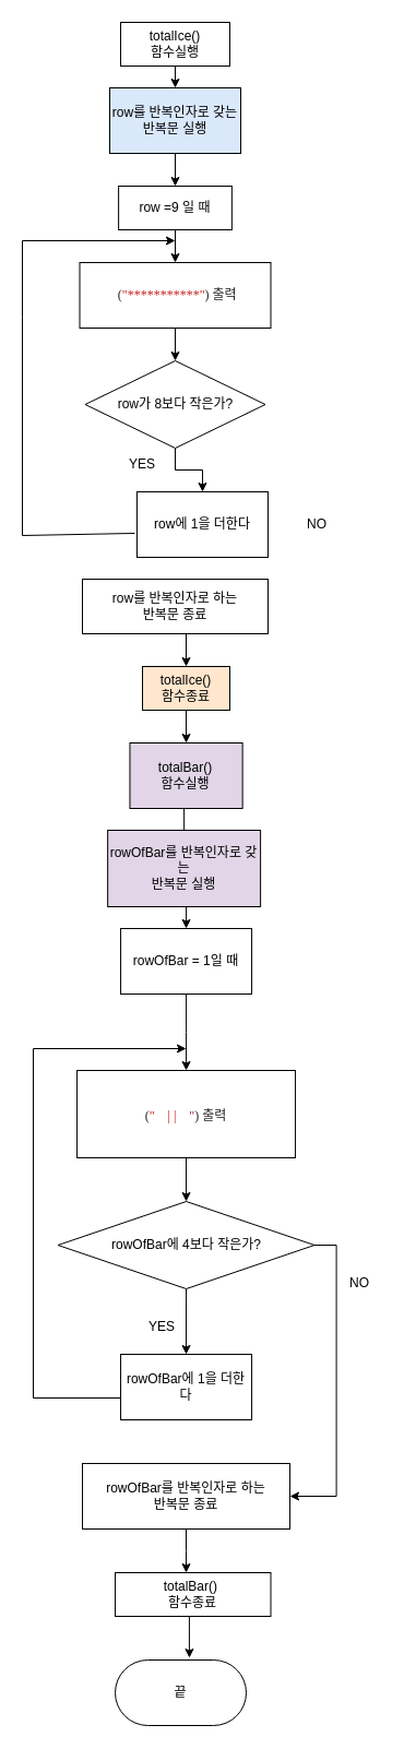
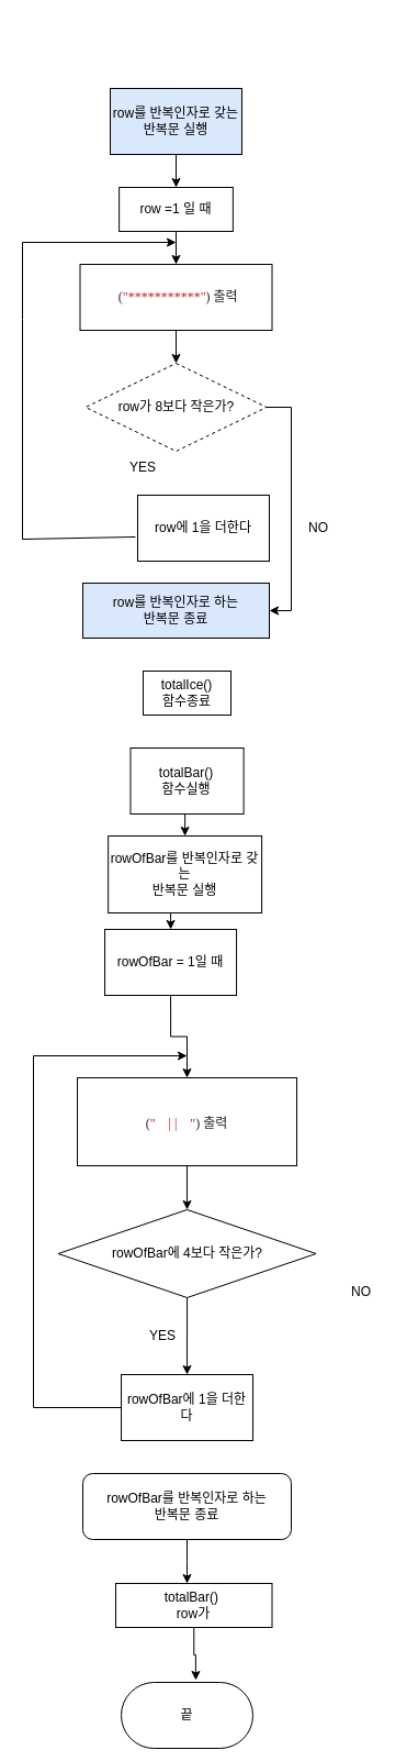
- <mxCell id="30" value="totalIce()&lt;br&gt;함수실행" style="rounded=0;whiteSpace=wrap;html=1;" vertex="1" parent="1"><mxGeometry x="109.99" y="20" width="99.99" height="40" as="geometry" /></mxCell>
- <mxCell id="29" style="edgeStyle=orthogonalEdgeStyle;rounded=0;orthogonalLoop=1;jettySize=auto;html=1;exitX=0.5;exitY=1;exitDx=0;exitDy=0;entryX=0.5;entryY=0;entryDx=0;entryDy=0;" edge="1" parent="1" source="30" target="32"><mxGeometry relative="1" as="geometry" /></mxCell>
- <mxCell id="6" value="row =9 일 때" style="rounded=0;whiteSpace=wrap;html=1;" parent="1" vertex="1"><mxGeometry x="108.12" y="170" width="103.75" height="40" as="geometry" /></mxCell>
+ <mxCell id="6" value="row =1 일 때" style="rounded=0;whiteSpace=wrap;html=1;" parent="1" vertex="1"><mxGeometry x="108.12" y="170" width="103.75" height="40" as="geometry" /></mxCell>
- <mxCell id="9" value="row가 8보다 작은가?" style="rhombus;whiteSpace=wrap;html=1;" parent="1" vertex="1"><mxGeometry x="77.51" y="330" width="164.99" height="80" as="geometry" /></mxCell>
+ <mxCell id="9" value="row가 8보다 작은가?" style="rhombus;whiteSpace=wrap;html=1;dashed=1;" parent="1" vertex="1"><mxGeometry x="77.51" y="330" width="164.99" height="80" as="geometry" /></mxCell>
- <mxCell id="7" style="edgeStyle=orthogonalEdgeStyle;rounded=0;orthogonalLoop=1;jettySize=auto;html=1;exitX=0.5;exitY=1;exitDx=0;exitDy=0;entryX=0.5;entryY=0;entryDx=0;entryDy=0;" parent="1" source="9" target="11" edge="1"><mxGeometry relative="1" as="geometry" /></mxCell>
+ <mxCell id="8" style="edgeStyle=orthogonalEdgeStyle;rounded=0;orthogonalLoop=1;jettySize=auto;html=1;exitX=1;exitY=0.5;exitDx=0;exitDy=0;entryX=1;entryY=0.5;entryDx=0;entryDy=0;" parent="1" source="9" target="14" edge="1"><mxGeometry relative="1" as="geometry" /></mxCell>
- <mxCell id="14" value="row를 반복인자로 하는&lt;br&gt;반복문 종료" style="rounded=0;whiteSpace=wrap;html=1;" parent="1" vertex="1"><mxGeometry x="75.01" y="530" width="170" height="50" as="geometry" /></mxCell>
+ <mxCell id="14" value="row를 반복인자로 하는&lt;br&gt;반복문 종료" style="rounded=0;whiteSpace=wrap;html=1;fillColor=#dae8fc;" parent="1" vertex="1"><mxGeometry x="75.01" y="530" width="170" height="50" as="geometry" /></mxCell>
- <mxCell id="13" style="edgeStyle=orthogonalEdgeStyle;rounded=0;orthogonalLoop=1;jettySize=auto;html=1;exitX=0.5;exitY=1;exitDx=0;exitDy=0;entryX=0.5;entryY=0;entryDx=0;entryDy=0;" edge="1" parent="1" source="14" target="34"><mxGeometry relative="1" as="geometry" /></mxCell>
- <mxCell id="34" value="totalIce()&lt;br&gt;함수종료" style="rounded=0;whiteSpace=wrap;html=1;fillColor=#ffe6cc;" vertex="1" parent="1"><mxGeometry x="130" y="610" width="80" height="40" as="geometry" /></mxCell>
+ <mxCell id="34" value="totalIce()&lt;br&gt;함수종료" style="rounded=0;whiteSpace=wrap;html=1;" vertex="1" parent="1"><mxGeometry x="130" y="610" width="80" height="40" as="geometry" /></mxCell>
- <mxCell id="33" style="edgeStyle=orthogonalEdgeStyle;rounded=0;orthogonalLoop=1;jettySize=auto;html=1;exitX=0.5;exitY=1;exitDx=0;exitDy=0;entryX=0.5;entryY=0;entryDx=0;entryDy=0;" edge="1" parent="1" source="34" target="36"><mxGeometry relative="1" as="geometry" /></mxCell>
- <mxCell id="36" value="totalBar()&lt;br&gt;함수실행" style="rounded=0;whiteSpace=wrap;html=1;fillColor=#e1d5e7;" vertex="1" parent="1"><mxGeometry x="118.47" y="680" width="103.16" height="60" as="geometry" /></mxCell>
+ <mxCell id="36" value="totalBar()&lt;br&gt;함수실행" style="rounded=0;whiteSpace=wrap;html=1;" vertex="1" parent="1"><mxGeometry x="118.47" y="680" width="103.16" height="60" as="geometry" /></mxCell>
- <mxCell id="35" style="edgeStyle=orthogonalEdgeStyle;rounded=0;orthogonalLoop=1;jettySize=auto;html=1;exitX=0.5;exitY=1;exitDx=0;exitDy=0;entryX=0.5;entryY=0;entryDx=0;entryDy=0;endArrow=none;" edge="1" parent="1" source="36" target="38"><mxGeometry relative="1" as="geometry" /></mxCell>
+ <mxCell id="35" style="edgeStyle=orthogonalEdgeStyle;rounded=0;orthogonalLoop=1;jettySize=auto;html=1;exitX=0.5;exitY=1;exitDx=0;exitDy=0;entryX=0.5;entryY=0;entryDx=0;entryDy=0;" edge="1" parent="1" source="36" target="38"><mxGeometry relative="1" as="geometry" /></mxCell>
- <mxCell id="38" value="rowOfBar를 반복인자로 갖는&lt;br&gt;반복문 실행" style="rounded=0;whiteSpace=wrap;html=1;fillColor=#e1d5e7;" vertex="1" parent="1"><mxGeometry x="98.15" y="760" width="139.95" height="70" as="geometry" /></mxCell>
+ <mxCell id="38" value="rowOfBar를 반복인자로 갖는&lt;br&gt;반복문 실행" style="rounded=0;whiteSpace=wrap;html=1;" vertex="1" parent="1"><mxGeometry x="98.15" y="760" width="139.95" height="70" as="geometry" /></mxCell>
- <mxCell id="17" value="rowOfBar = 1일 때" style="rounded=0;whiteSpace=wrap;html=1;" parent="1" vertex="1"><mxGeometry x="110.05" y="850" width="120" height="60" as="geometry" /></mxCell>
+ <mxCell id="17" value="rowOfBar = 1일 때" style="rounded=0;whiteSpace=wrap;html=1;" parent="1" vertex="1"><mxGeometry x="95.05" y="845" width="120" height="60" as="geometry" /></mxCell>
- <mxCell id="21" style="edgeStyle=orthogonalEdgeStyle;rounded=0;orthogonalLoop=1;jettySize=auto;html=1;exitX=1;exitY=0.5;exitDx=0;exitDy=0;entryX=1;entryY=0.5;entryDx=0;entryDy=0;" parent="1" source="22" target="27" edge="1"><mxGeometry relative="1" as="geometry" /></mxCell>
- <mxCell id="24" value="rowOfBar에 1을 더한다" style="rounded=0;whiteSpace=wrap;html=1;" parent="1" vertex="1"><mxGeometry x="110.03" y="1240" width="120.01" height="60" as="geometry" /></mxCell>
+ <mxCell id="24" value="rowOfBar에 1을 더한다" style="rounded=0;whiteSpace=wrap;html=1;" parent="1" vertex="1"><mxGeometry x="110.03" y="1250" width="120.01" height="60" as="geometry" /></mxCell>
- <mxCell id="27" value="rowOfBar를 반복인자로 하는&lt;br&gt;반복문 종료" style="rounded=0;whiteSpace=wrap;html=1;" parent="1" vertex="1"><mxGeometry x="75.02" y="1340" width="189.99" height="60" as="geometry" /></mxCell>
+ <mxCell id="27" value="rowOfBar를 반복인자로 하는&lt;br&gt;반복문 종료" style="whiteSpace=wrap;html=1;rounded=1;" parent="1" vertex="1"><mxGeometry x="75.02" y="1340" width="189.99" height="60" as="geometry" /></mxCell>
- <mxCell id="40" value="totalBar()&amp;nbsp;&lt;br&gt;함수종료" style="rounded=0;whiteSpace=wrap;html=1;" vertex="1" parent="1"><mxGeometry x="105.02" y="1440" width="142.49" height="40" as="geometry" /></mxCell>
+ <mxCell id="40" value="totalBar()&amp;nbsp;&lt;br&gt;row가" style="rounded=0;whiteSpace=wrap;html=1;" vertex="1" parent="1"><mxGeometry x="105.02" y="1440" width="142.49" height="40" as="geometry" /></mxCell>
- <mxCell id="2" value="끝" style="rounded=1;whiteSpace=wrap;html=1;arcSize=50;" parent="1" vertex="1"><mxGeometry x="105.02" y="1520" width="120" height="60" as="geometry" /></mxCell>
+ <mxCell id="2" value="끝" style="rounded=1;whiteSpace=wrap;html=1;arcSize=50;" parent="1" vertex="1"><mxGeometry x="110.02" y="1530" width="120" height="60" as="geometry" /></mxCell>
